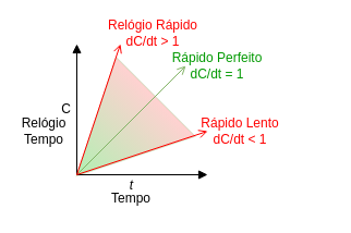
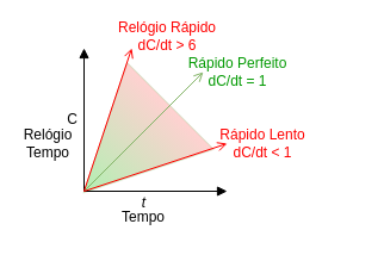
- <mxCell id="14" value="Relógio Rápido&lt;br&gt;dC/dt &amp;gt; 1" style="text;html=1;strokeColor=none;fillColor=none;align=center;verticalAlign=middle;whiteSpace=wrap;rounded=0;fontColor=#FF0000;" vertex="1" parent="1"><mxGeometry x="60" y="20" width="160" height="20" as="geometry" /></mxCell>
+ <mxCell id="14" value="Relógio Rápido&lt;br&gt;dC/dt &amp;gt; 6" style="text;html=1;strokeColor=none;fillColor=none;align=center;verticalAlign=middle;whiteSpace=wrap;rounded=0;fontColor=#FF0000;" vertex="1" parent="1"><mxGeometry x="60" y="20" width="160" height="20" as="geometry" /></mxCell>
